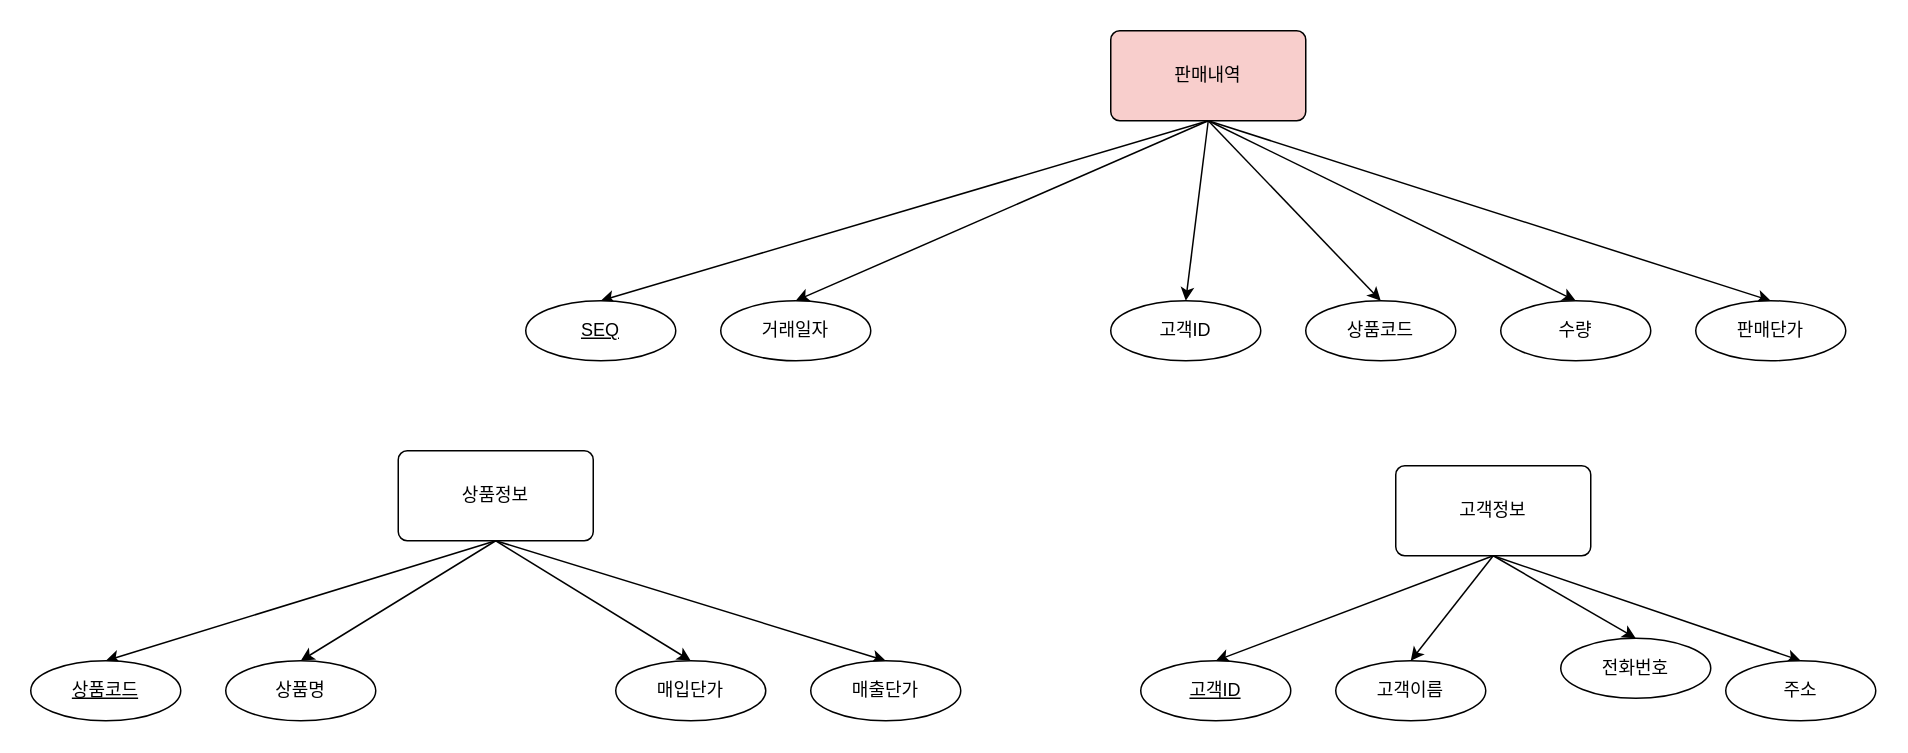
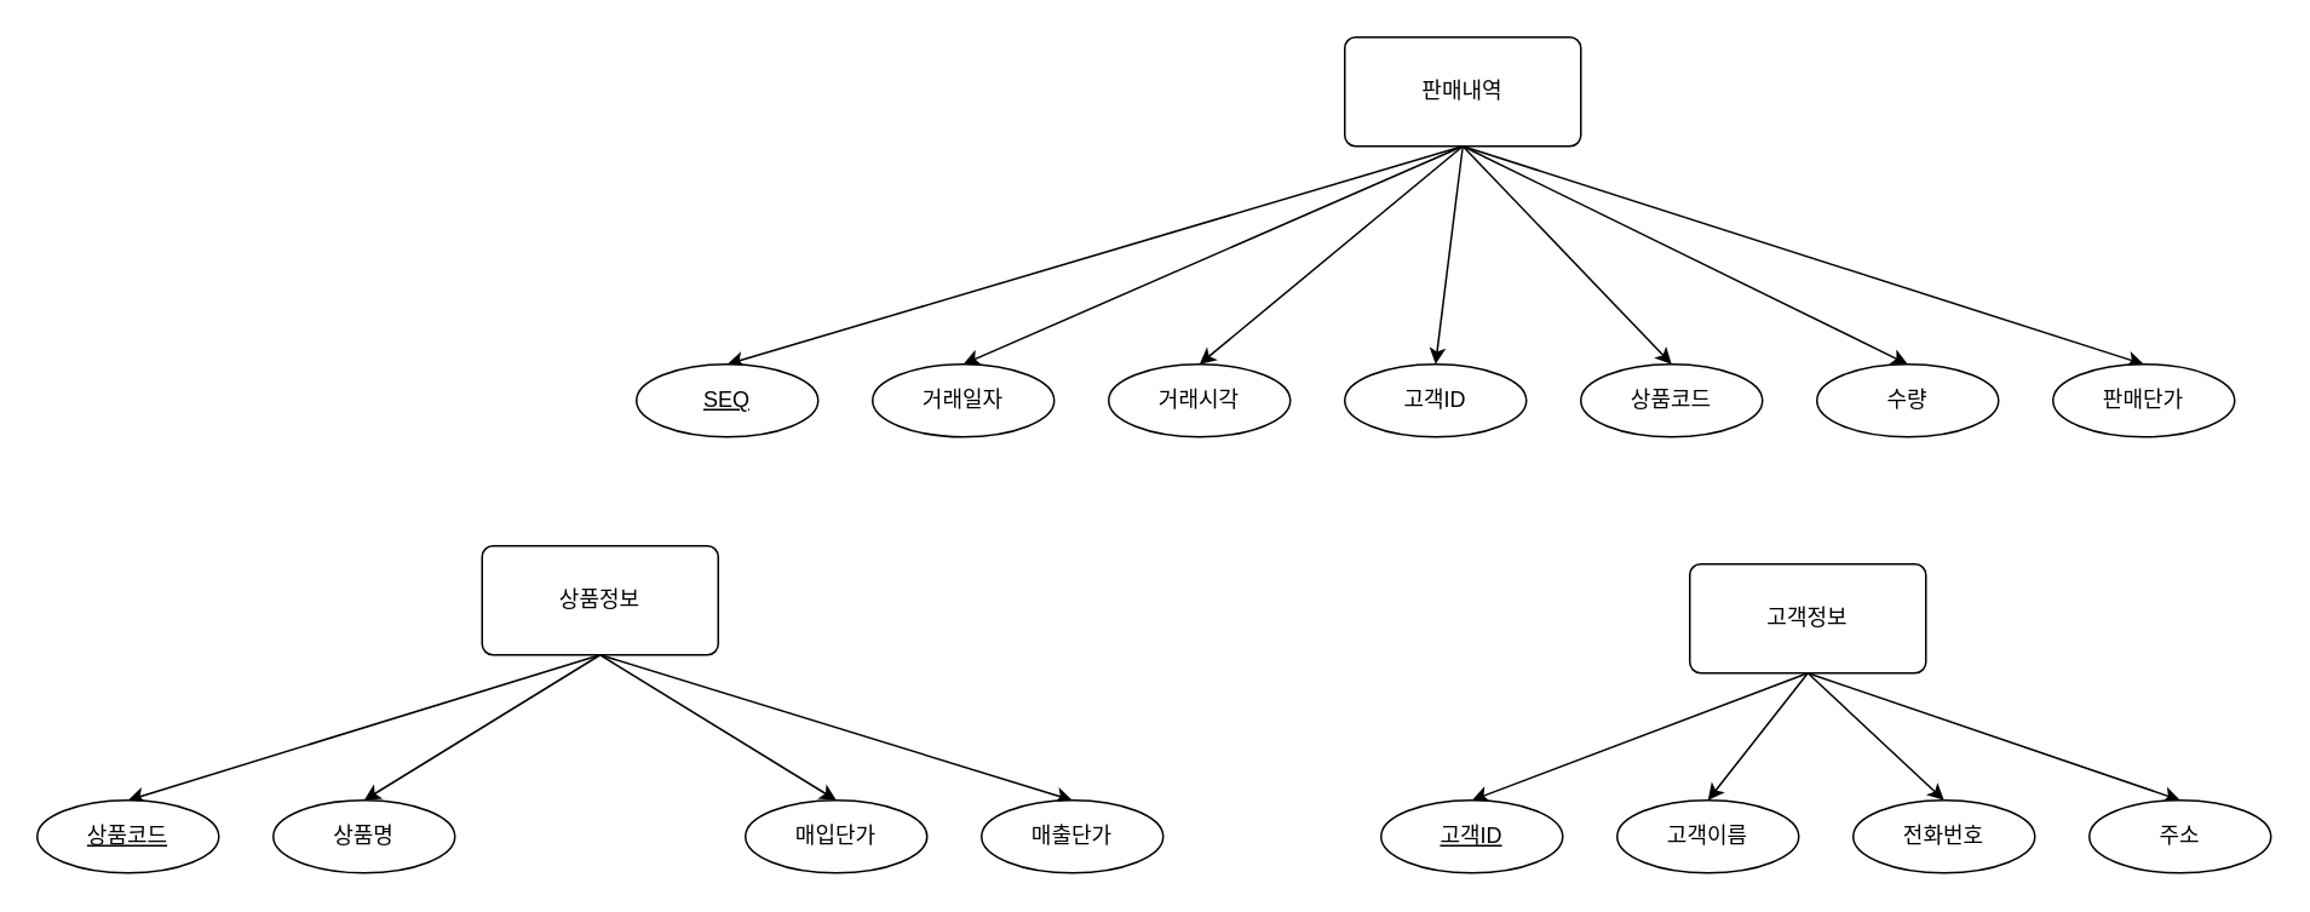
- <mxCell id="27" value="판매내역" style="rounded=1;arcSize=10;whiteSpace=wrap;html=1;align=center;fillColor=#f8cecc;" vertex="1" parent="1"><mxGeometry x="740" y="20" width="130" height="60" as="geometry" /></mxCell>
+ <mxCell id="27" value="판매내역" style="rounded=1;arcSize=10;whiteSpace=wrap;html=1;align=center;" vertex="1" parent="1"><mxGeometry x="740" y="20" width="130" height="60" as="geometry" /></mxCell>
+ <mxCell id="22" style="rounded=0;orthogonalLoop=1;jettySize=auto;html=1;entryX=0.5;entryY=0;entryDx=0;entryDy=0;exitX=0.5;exitY=1;exitDx=0;exitDy=0;" edge="1" parent="1" source="27" target="30"><mxGeometry relative="1" as="geometry" /></mxCell>
+ <mxCell id="30" value="거래시각" style="ellipse;whiteSpace=wrap;html=1;align=center;" vertex="1" parent="1"><mxGeometry x="610" y="200" width="100" height="40" as="geometry" /></mxCell>
- <mxCell id="18" value="전화번호" style="ellipse;whiteSpace=wrap;html=1;align=center;" vertex="1" parent="1"><mxGeometry x="1040" y="425" width="100" height="40" as="geometry" /></mxCell>
+ <mxCell id="18" value="전화번호" style="ellipse;whiteSpace=wrap;html=1;align=center;" vertex="1" parent="1"><mxGeometry x="1020" y="440" width="100" height="40" as="geometry" /></mxCell>
